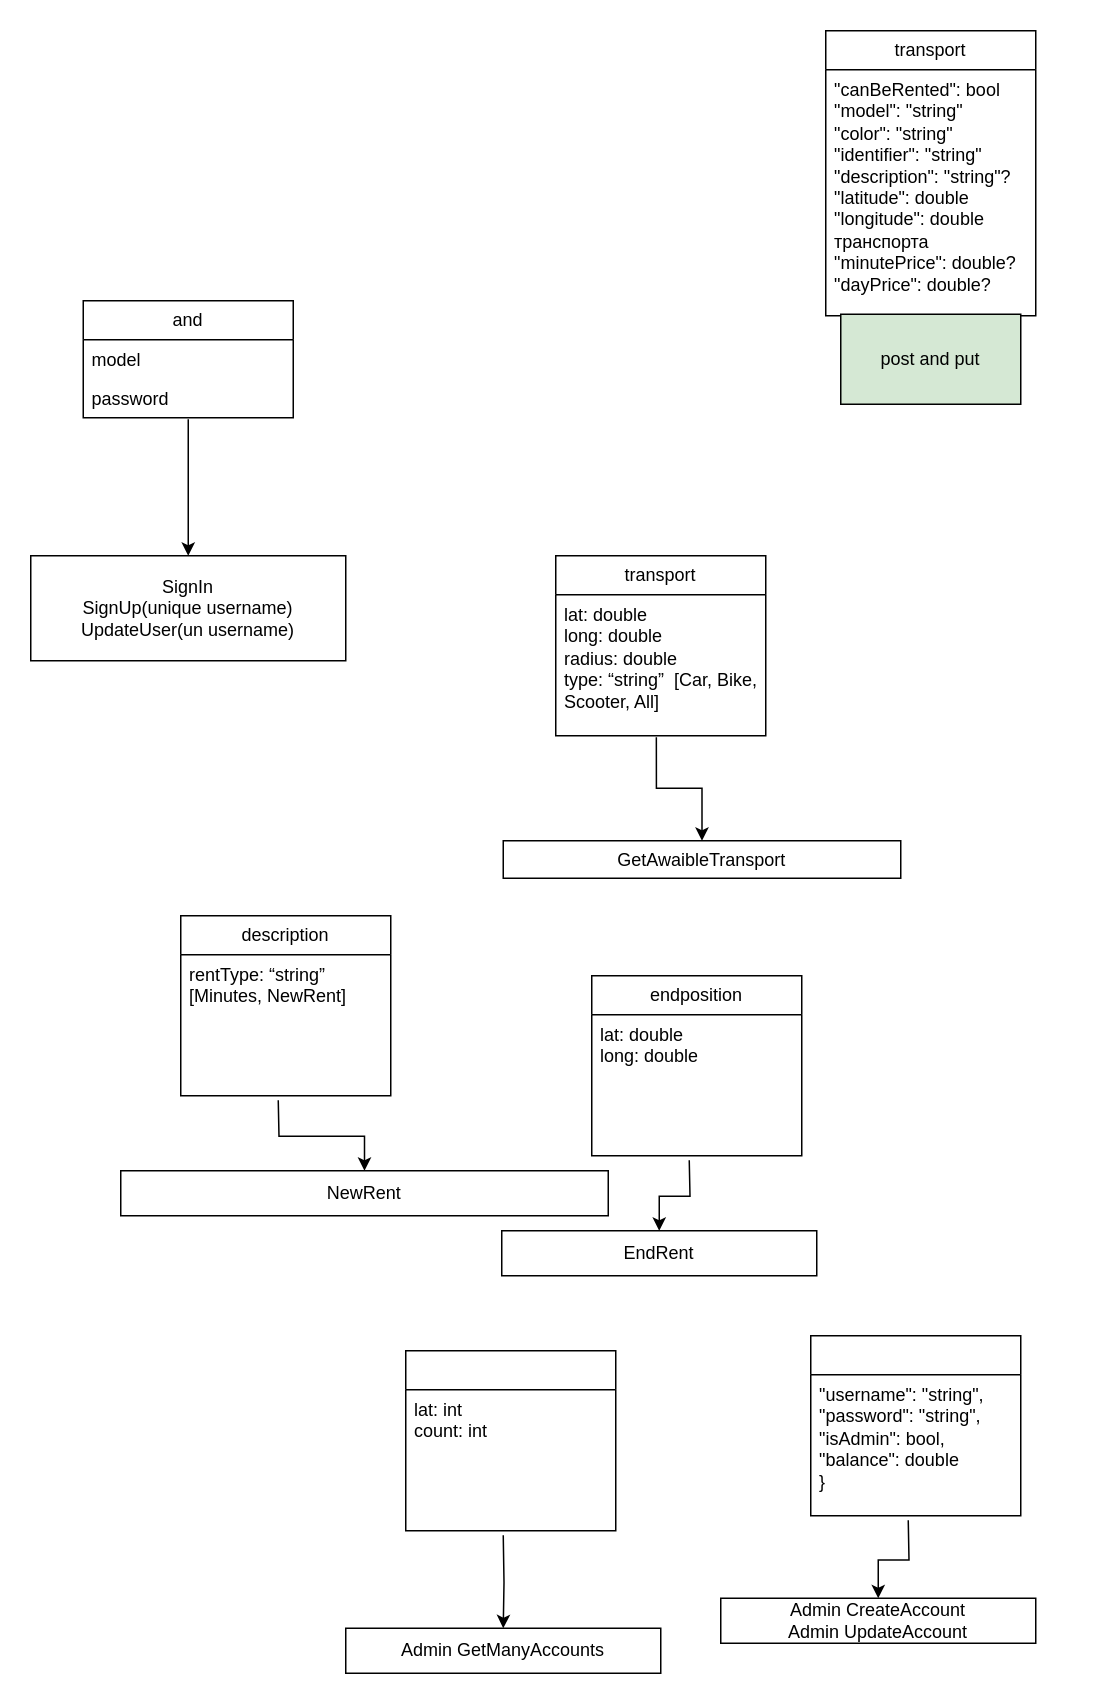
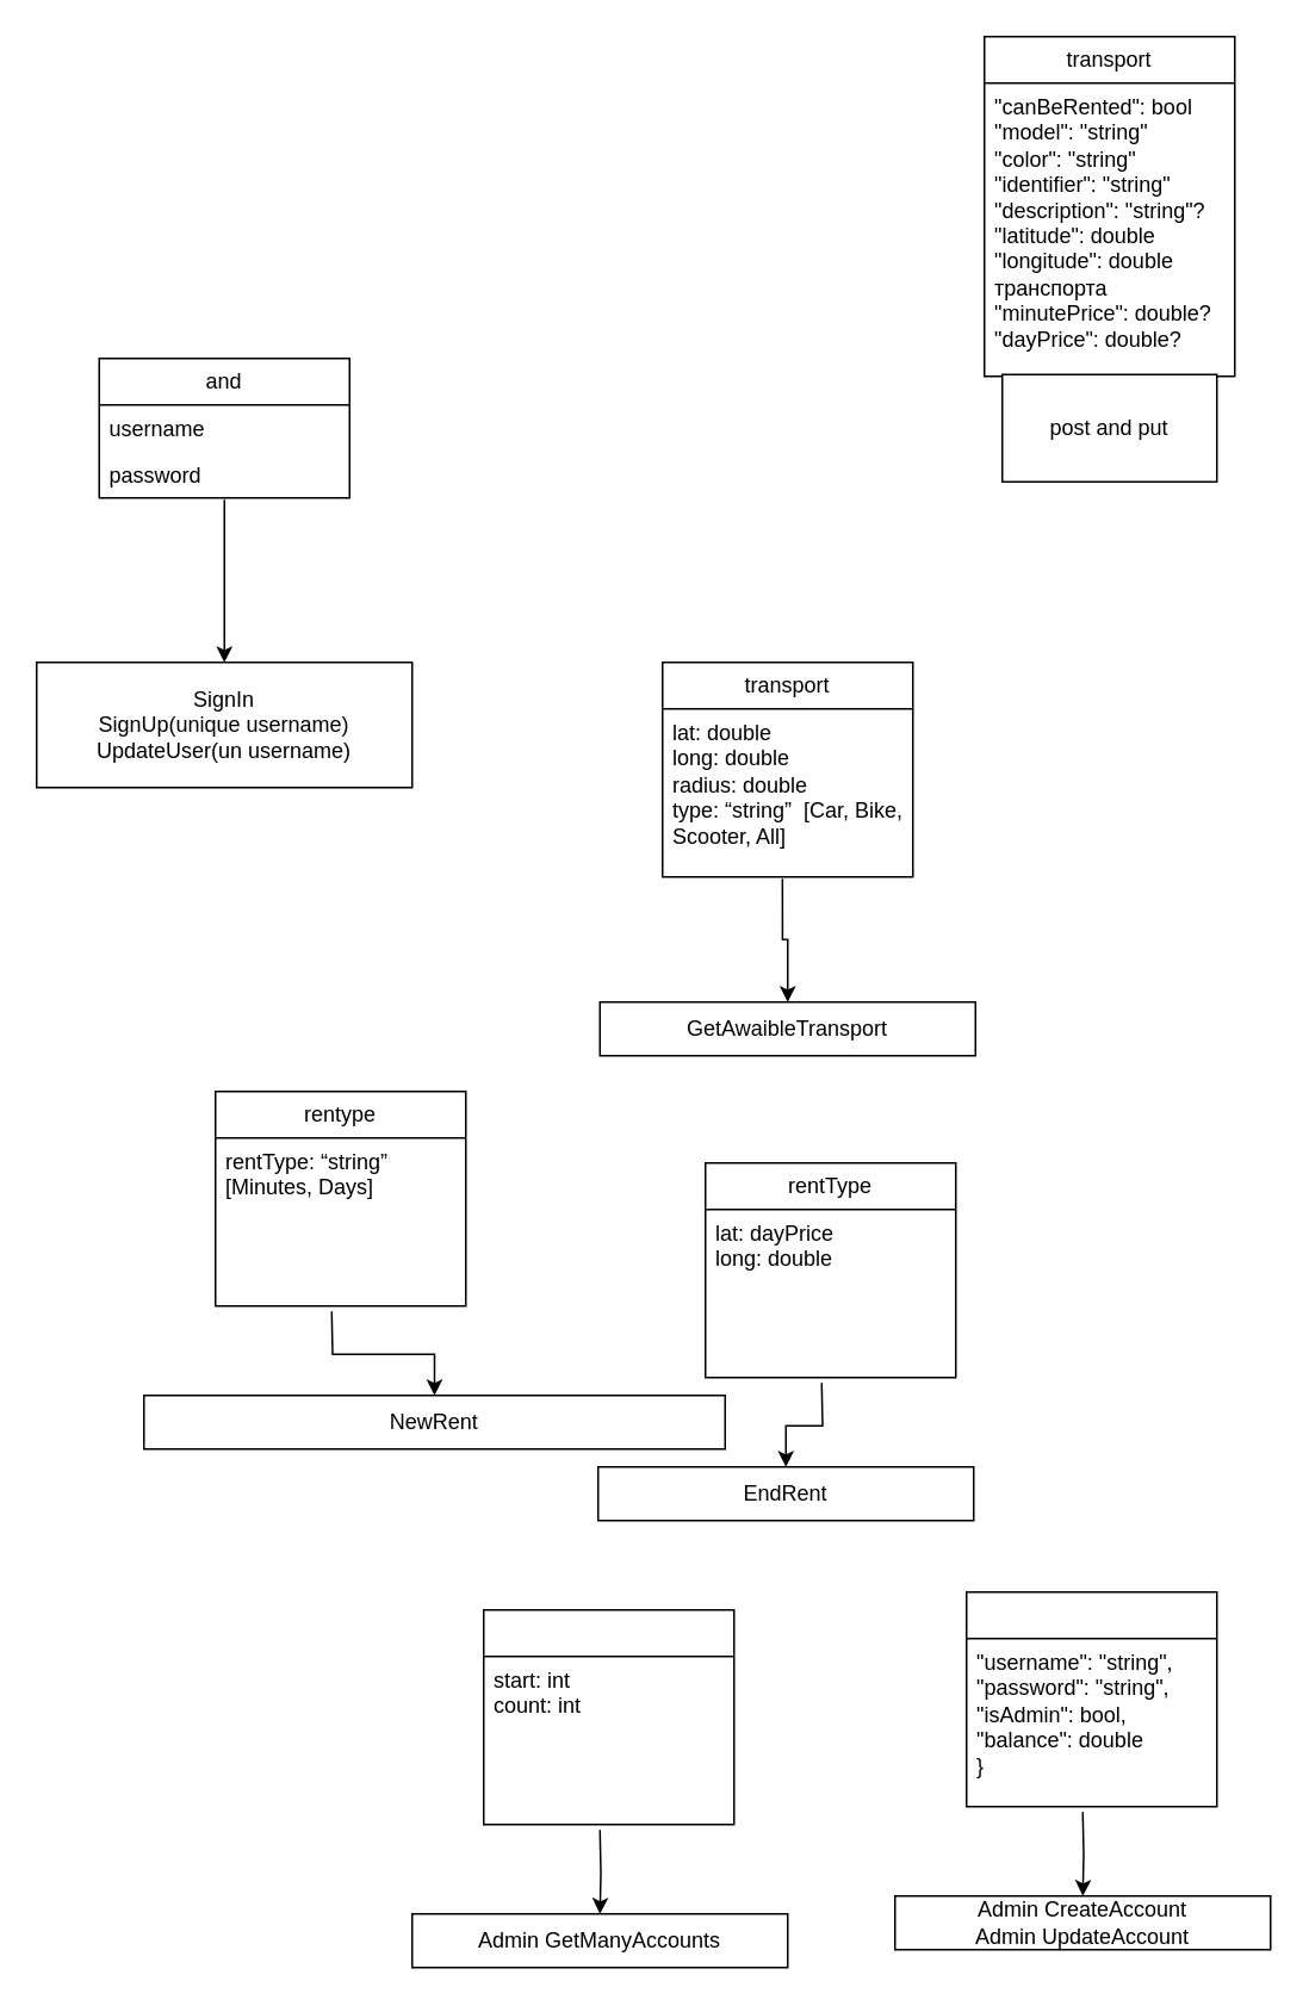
- <mxCell id="29" value="post and put" style="whiteSpace=wrap;html=1;fillColor=#d5e8d4;" vertex="1" parent="1"><mxGeometry x="560" y="209" width="120" height="60" as="geometry" /></mxCell>
+ <mxCell id="29" value="post and put" style="whiteSpace=wrap;html=1;" vertex="1" parent="1"><mxGeometry x="560" y="209" width="120" height="60" as="geometry" /></mxCell>
- <mxCell id="4" value="model" style="text;strokeColor=none;fillColor=none;align=left;verticalAlign=top;spacingLeft=4;spacingRight=4;overflow=hidden;rotatable=0;points=[[0,0.5],[1,0.5]];portConstraint=eastwest;whiteSpace=wrap;html=1;" parent="3" vertex="1"><mxGeometry y="26" width="140" height="26" as="geometry" /></mxCell>
+ <mxCell id="4" value="username" style="text;strokeColor=none;fillColor=none;align=left;verticalAlign=top;spacingLeft=4;spacingRight=4;overflow=hidden;rotatable=0;points=[[0,0.5],[1,0.5]];portConstraint=eastwest;whiteSpace=wrap;html=1;" parent="3" vertex="1"><mxGeometry y="26" width="140" height="26" as="geometry" /></mxCell>
- <mxCell id="12" value="GetAwaibleTransport" style="whiteSpace=wrap;html=1;" parent="1" vertex="1"><mxGeometry x="335" y="560" width="265" height="25" as="geometry" /></mxCell>
+ <mxCell id="12" value="GetAwaibleTransport" style="whiteSpace=wrap;html=1;" parent="1" vertex="1"><mxGeometry x="335" y="560" width="210" height="30" as="geometry" /></mxCell>
- <mxCell id="14" value="description" style="swimlane;fontStyle=0;childLayout=stackLayout;horizontal=1;startSize=26;fillColor=none;horizontalStack=0;resizeParent=1;resizeParentMax=0;resizeLast=0;collapsible=1;marginBottom=0;whiteSpace=wrap;html=1;" parent="1" vertex="1"><mxGeometry x="120" y="610" width="140" height="120" as="geometry" /></mxCell>
+ <mxCell id="14" value="rentype" style="swimlane;fontStyle=0;childLayout=stackLayout;horizontal=1;startSize=26;fillColor=none;horizontalStack=0;resizeParent=1;resizeParentMax=0;resizeLast=0;collapsible=1;marginBottom=0;whiteSpace=wrap;html=1;" parent="1" vertex="1"><mxGeometry x="120" y="610" width="140" height="120" as="geometry" /></mxCell>
- <mxCell id="15" value="rentType: “string” [Minutes, NewRent]&amp;nbsp;" style="text;strokeColor=none;fillColor=none;align=left;verticalAlign=top;spacingLeft=4;spacingRight=4;overflow=hidden;rotatable=0;points=[[0,0.5],[1,0.5]];portConstraint=eastwest;whiteSpace=wrap;html=1;" parent="14" vertex="1"><mxGeometry y="26" width="140" height="94" as="geometry" /></mxCell>
+ <mxCell id="15" value="rentType: “string” [Minutes, Days]&amp;nbsp;" style="text;strokeColor=none;fillColor=none;align=left;verticalAlign=top;spacingLeft=4;spacingRight=4;overflow=hidden;rotatable=0;points=[[0,0.5],[1,0.5]];portConstraint=eastwest;whiteSpace=wrap;html=1;" parent="14" vertex="1"><mxGeometry y="26" width="140" height="94" as="geometry" /></mxCell>
- <mxCell id="18" value="endposition" style="swimlane;fontStyle=0;childLayout=stackLayout;horizontal=1;startSize=26;fillColor=none;horizontalStack=0;resizeParent=1;resizeParentMax=0;resizeLast=0;collapsible=1;marginBottom=0;whiteSpace=wrap;html=1;" parent="1" vertex="1"><mxGeometry x="394" y="650" width="140" height="120" as="geometry" /></mxCell>
+ <mxCell id="18" value="rentType" style="swimlane;fontStyle=0;childLayout=stackLayout;horizontal=1;startSize=26;fillColor=none;horizontalStack=0;resizeParent=1;resizeParentMax=0;resizeLast=0;collapsible=1;marginBottom=0;whiteSpace=wrap;html=1;" parent="1" vertex="1"><mxGeometry x="394" y="650" width="140" height="120" as="geometry" /></mxCell>
- <mxCell id="19" value="lat: double&lt;br&gt;long: double" style="text;strokeColor=none;fillColor=none;align=left;verticalAlign=top;spacingLeft=4;spacingRight=4;overflow=hidden;rotatable=0;points=[[0,0.5],[1,0.5]];portConstraint=eastwest;whiteSpace=wrap;html=1;" parent="18" vertex="1"><mxGeometry y="26" width="140" height="94" as="geometry" /></mxCell>
+ <mxCell id="19" value="lat: dayPrice&lt;br&gt;long: double" style="text;strokeColor=none;fillColor=none;align=left;verticalAlign=top;spacingLeft=4;spacingRight=4;overflow=hidden;rotatable=0;points=[[0,0.5],[1,0.5]];portConstraint=eastwest;whiteSpace=wrap;html=1;" parent="18" vertex="1"><mxGeometry y="26" width="140" height="94" as="geometry" /></mxCell>
- <mxCell id="23" value="lat: int&lt;br&gt;count: int" style="text;strokeColor=none;fillColor=none;align=left;verticalAlign=top;spacingLeft=4;spacingRight=4;overflow=hidden;rotatable=0;points=[[0,0.5],[1,0.5]];portConstraint=eastwest;whiteSpace=wrap;html=1;" parent="22" vertex="1"><mxGeometry y="26" width="140" height="94" as="geometry" /></mxCell>
+ <mxCell id="23" value="start: int&lt;br&gt;count: int" style="text;strokeColor=none;fillColor=none;align=left;verticalAlign=top;spacingLeft=4;spacingRight=4;overflow=hidden;rotatable=0;points=[[0,0.5],[1,0.5]];portConstraint=eastwest;whiteSpace=wrap;html=1;" parent="22" vertex="1"><mxGeometry y="26" width="140" height="94" as="geometry" /></mxCell>
- <mxCell id="28" value="Admin CreateAccount&lt;br&gt;Admin UpdateAccount" style="whiteSpace=wrap;html=1;" vertex="1" parent="1"><mxGeometry x="480" y="1065" width="210" height="30" as="geometry" /></mxCell>
+ <mxCell id="28" value="Admin CreateAccount&lt;br&gt;Admin UpdateAccount" style="whiteSpace=wrap;html=1;" vertex="1" parent="1"><mxGeometry x="500" y="1060" width="210" height="30" as="geometry" /></mxCell>
- <mxCell id="24" value="Admin GetManyAccounts" style="whiteSpace=wrap;html=1;" parent="1" vertex="1"><mxGeometry x="230" y="1085" width="210" height="30" as="geometry" /></mxCell>
+ <mxCell id="24" value="Admin GetManyAccounts" style="whiteSpace=wrap;html=1;" parent="1" vertex="1"><mxGeometry x="230" y="1070" width="210" height="30" as="geometry" /></mxCell>
